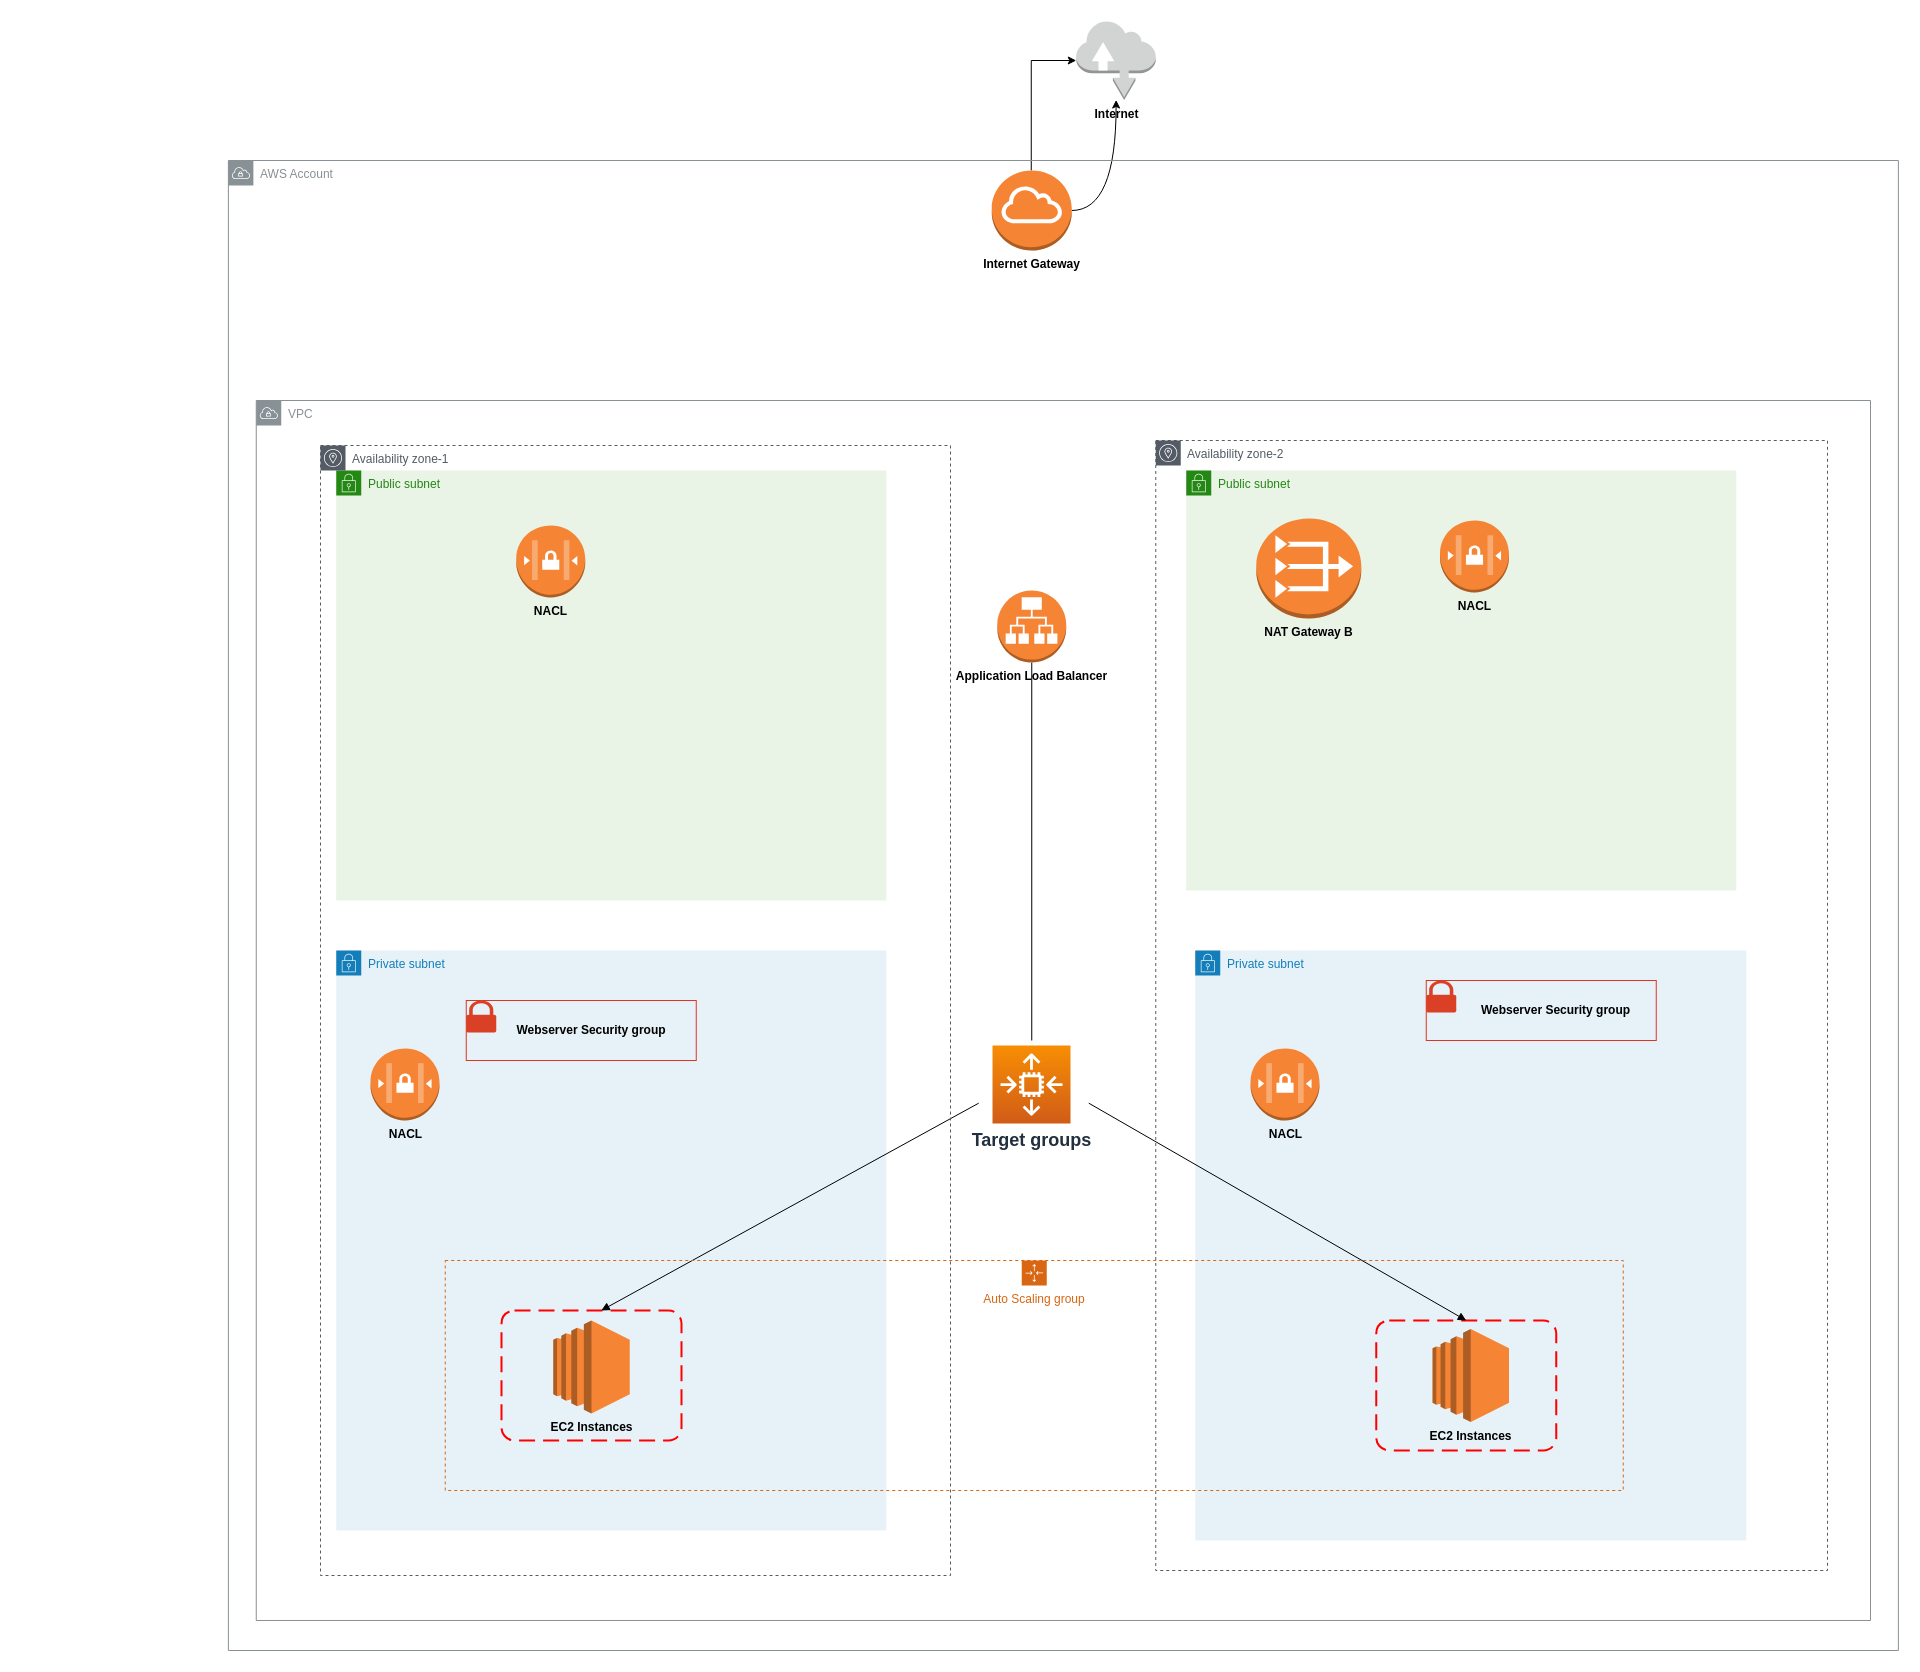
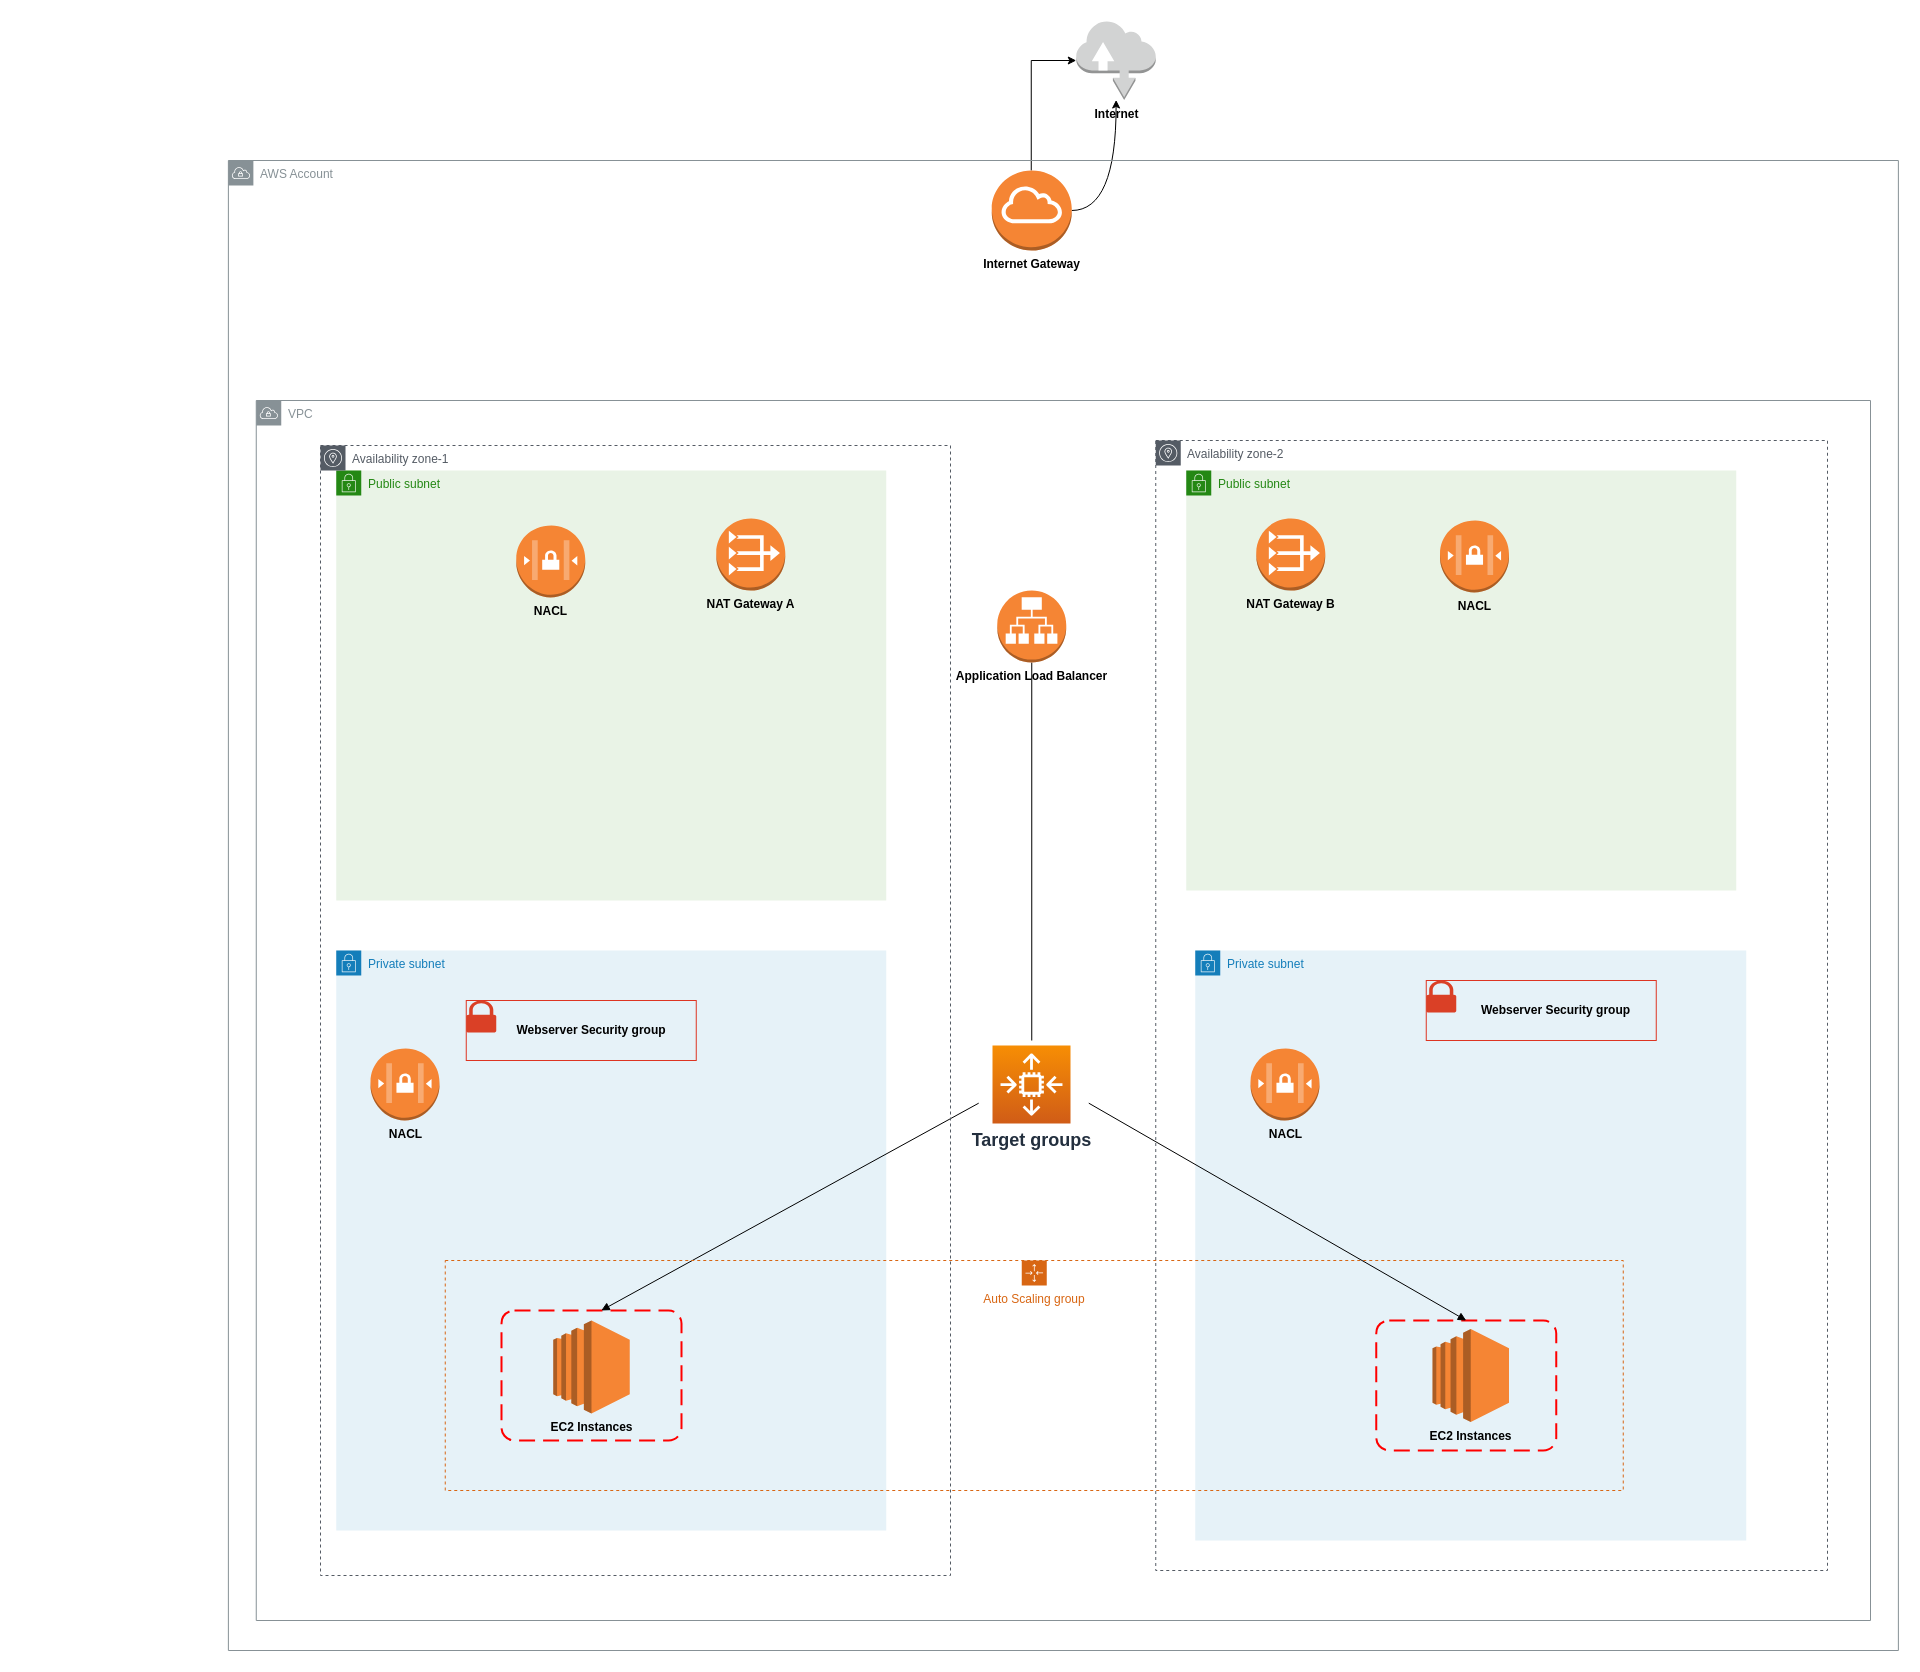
+ <mxCell id="4" value="&lt;b&gt;NAT Gateway A&lt;/b&gt;" style="outlineConnect=0;dashed=0;verticalLabelPosition=bottom;verticalAlign=top;align=center;html=1;shape=mxgraph.aws3.vpc_nat_gateway;fillColor=#F58534;gradientColor=none;strokeColor=none;" vertex="1" parent="1"><mxGeometry x="715.75" y="518" width="69" height="72" as="geometry" /></mxCell>
- <mxCell id="8" value="&lt;b&gt;NAT Gateway B&lt;/b&gt;" style="outlineConnect=0;dashed=0;verticalLabelPosition=bottom;verticalAlign=top;align=center;html=1;shape=mxgraph.aws3.vpc_nat_gateway;fillColor=#F58534;gradientColor=none;" vertex="1" parent="1"><mxGeometry x="1255.75" y="518" width="105" height="100" as="geometry" /></mxCell>
+ <mxCell id="8" value="&lt;b&gt;NAT Gateway B&lt;/b&gt;" style="outlineConnect=0;dashed=0;verticalLabelPosition=bottom;verticalAlign=top;align=center;html=1;shape=mxgraph.aws3.vpc_nat_gateway;fillColor=#F58534;gradientColor=none;" vertex="1" parent="1"><mxGeometry x="1255.75" y="518" width="69" height="72" as="geometry" /></mxCell>
